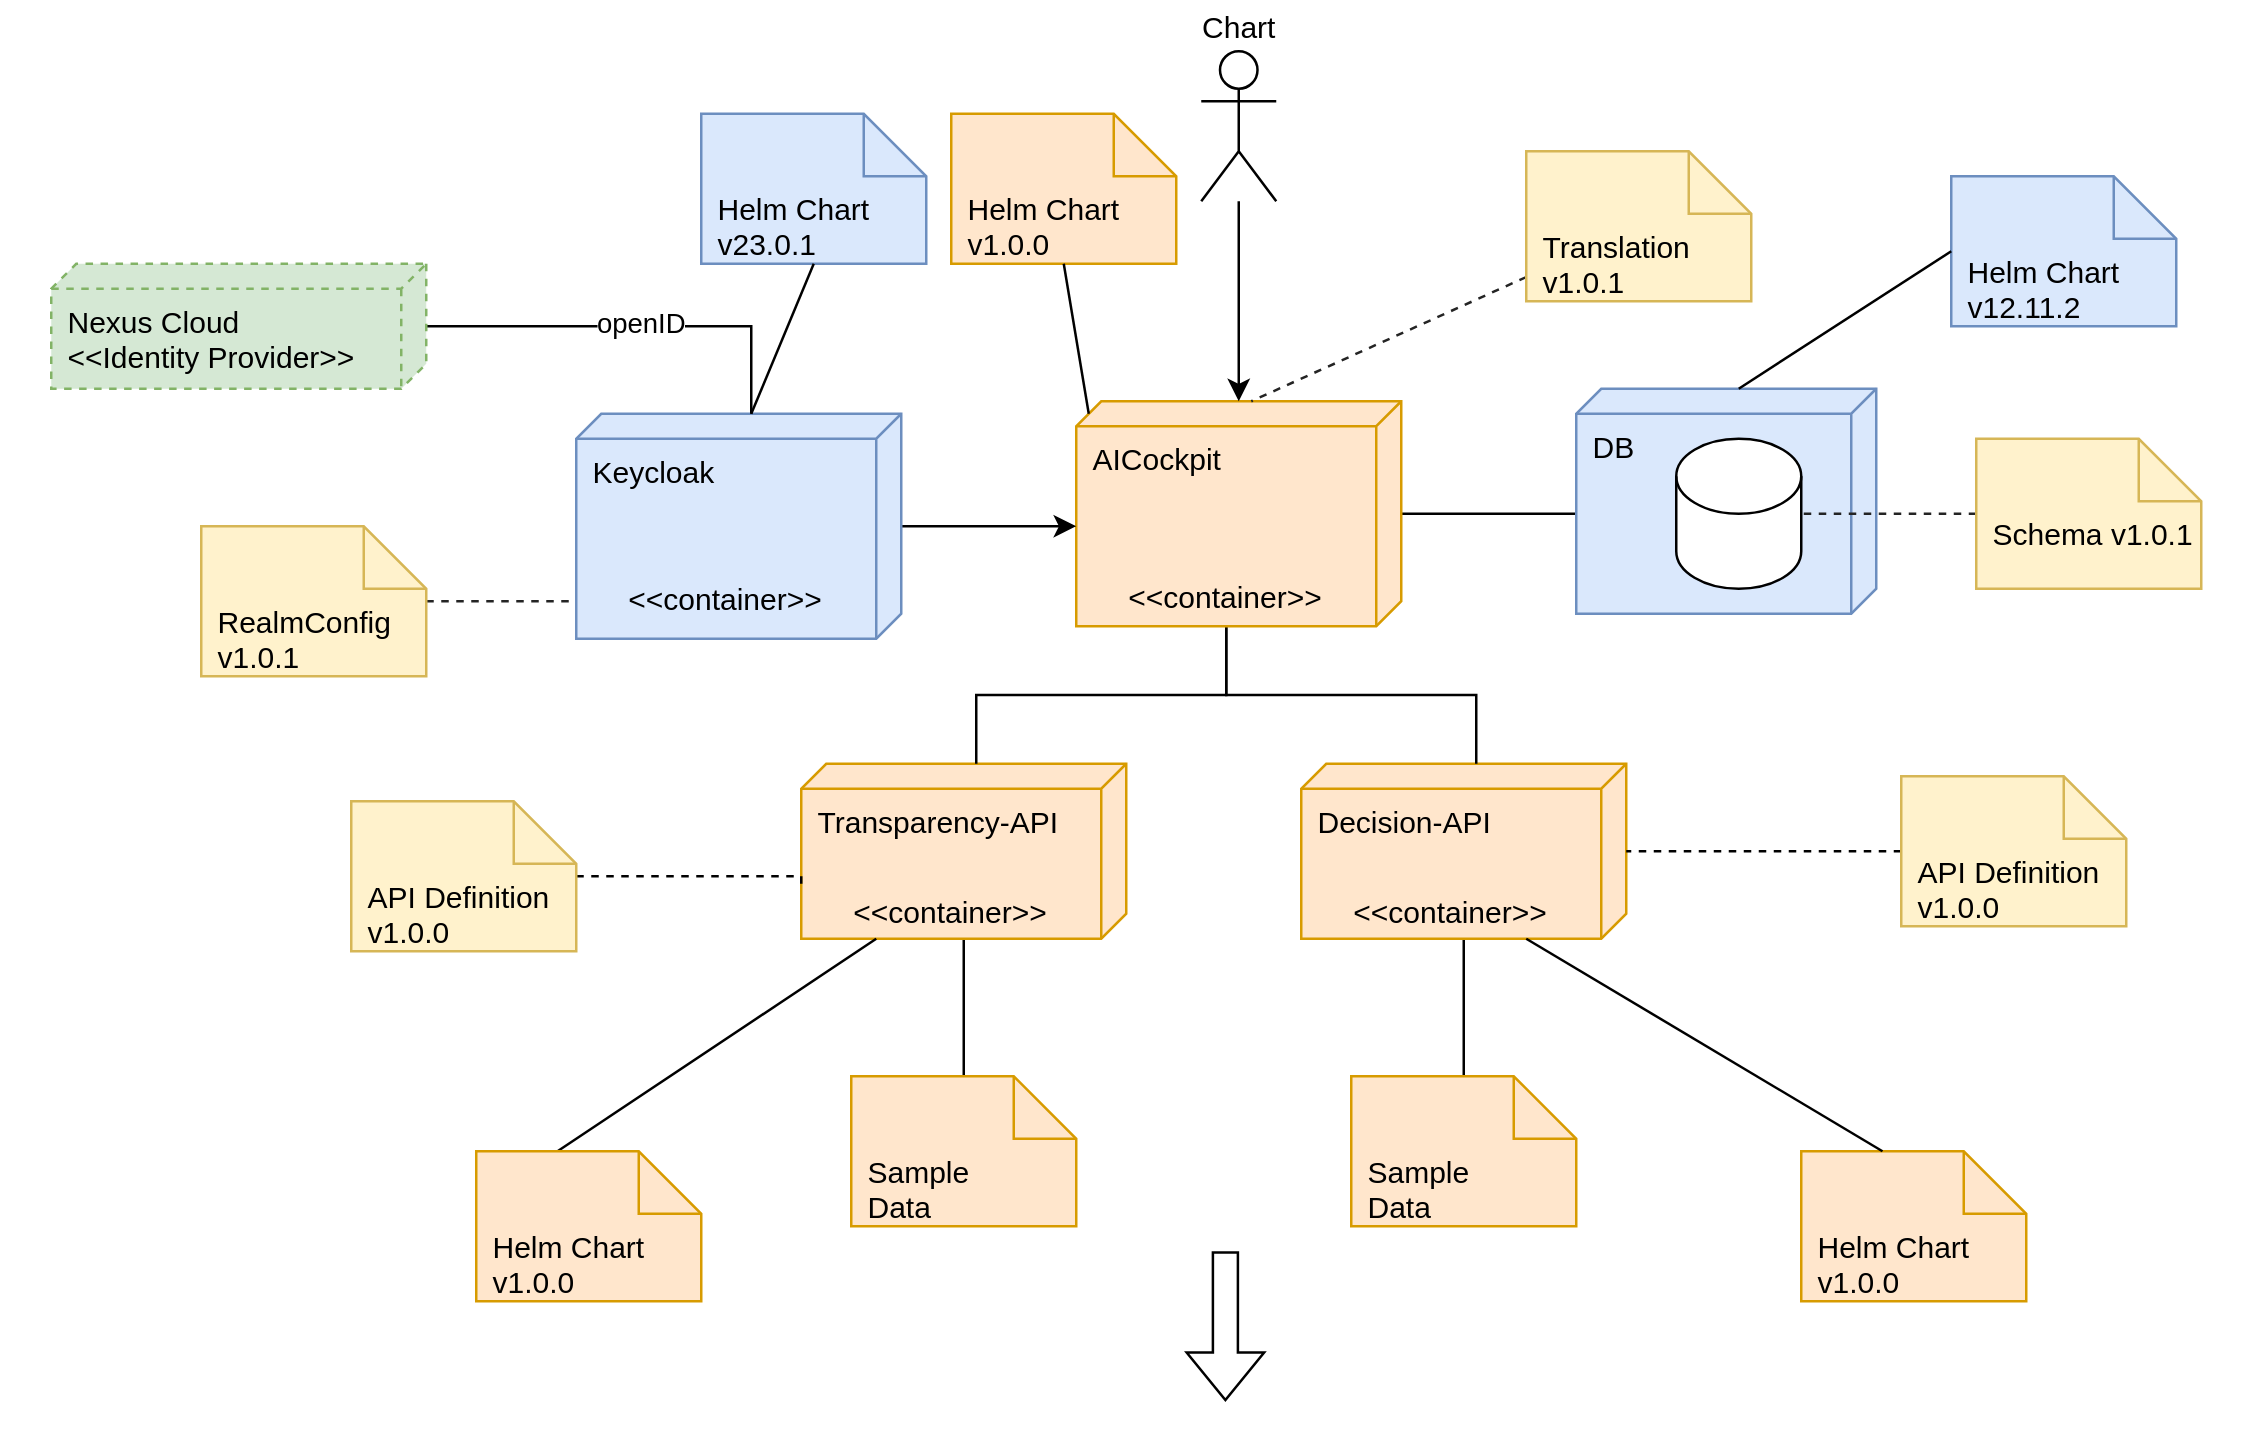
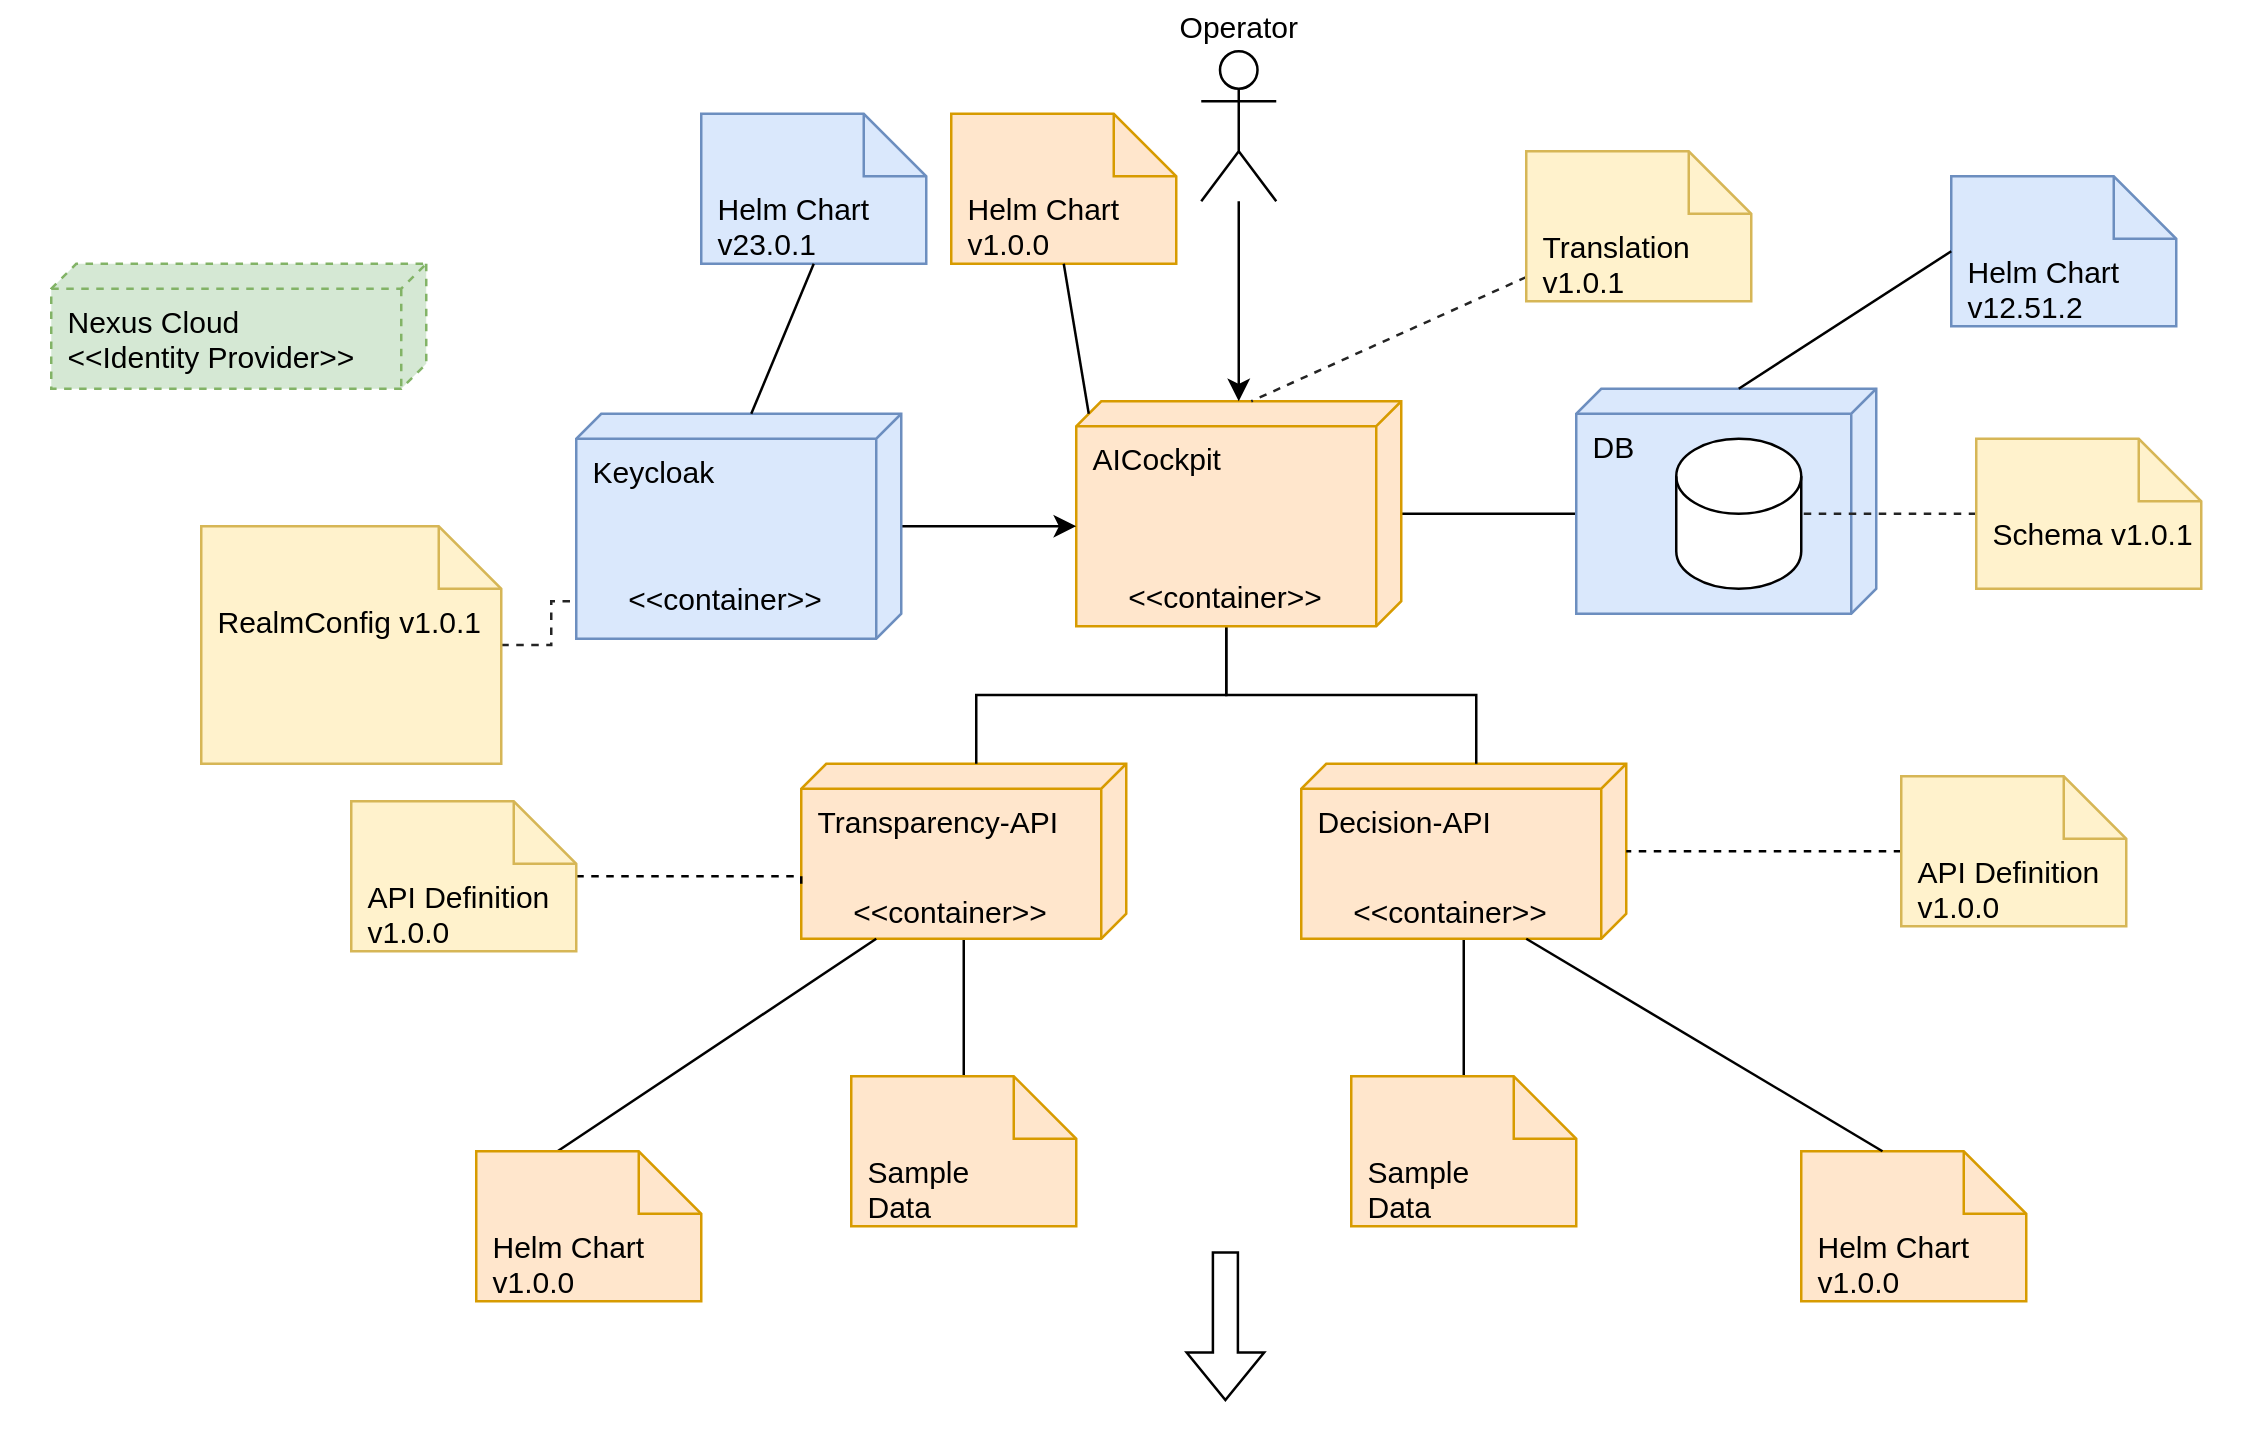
- <mxCell id="21" value="Chart" style="shape=umlActor;verticalLabelPosition=top;verticalAlign=bottom;html=1;labelPosition=center;align=center;" vertex="1" parent="1"><mxGeometry x="480" y="20" width="30" height="60" as="geometry" /></mxCell>
+ <mxCell id="21" value="Operator" style="shape=umlActor;verticalLabelPosition=top;verticalAlign=bottom;html=1;labelPosition=center;align=center;" vertex="1" parent="1"><mxGeometry x="480" y="20" width="30" height="60" as="geometry" /></mxCell>
- <mxCell id="44" value="Helm Chart&lt;br&gt;v12.11.2" style="shape=note2;boundedLbl=1;whiteSpace=wrap;html=1;size=25;verticalAlign=top;align=left;spacingLeft=5;fillColor=#dae8fc;strokeColor=#6c8ebf;horizontal=1;" vertex="1" parent="1"><mxGeometry x="780" y="70" width="90" height="60" as="geometry" /></mxCell>
+ <mxCell id="44" value="Helm Chart&lt;br&gt;v12.51.2" style="shape=note2;boundedLbl=1;whiteSpace=wrap;html=1;size=25;verticalAlign=top;align=left;spacingLeft=5;fillColor=#dae8fc;strokeColor=#6c8ebf;horizontal=1;" vertex="1" parent="1"><mxGeometry x="780" y="70" width="90" height="60" as="geometry" /></mxCell>
- <mxCell id="33" value="" style="edgeStyle=orthogonalEdgeStyle;rounded=0;orthogonalLoop=1;jettySize=auto;html=1;entryX=0;entryY=0;entryDx=0;entryDy=60;entryPerimeter=0;endArrow=none;endFill=0;" edge="1" parent="1" source="35" target="18"><mxGeometry relative="1" as="geometry" /></mxCell>
- <mxCell id="34" value="openID" style="edgeLabel;html=1;align=center;verticalAlign=middle;resizable=0;points=[];" vertex="1" connectable="0" parent="33"><mxGeometry x="0.032" y="2" relative="1" as="geometry"><mxPoint as="offset" /></mxGeometry></mxCell>
- <mxCell id="25" value="RealmConfig v1.0.1" style="shape=note2;boundedLbl=1;whiteSpace=wrap;html=1;size=25;verticalAlign=top;align=left;spacingLeft=5;fillColor=#fff2cc;strokeColor=#d6b656;" vertex="1" parent="1"><mxGeometry x="80" y="210" width="90" height="60" as="geometry" /></mxCell>
+ <mxCell id="25" value="RealmConfig v1.0.1" style="shape=note2;boundedLbl=1;whiteSpace=wrap;html=1;size=25;verticalAlign=top;align=left;spacingLeft=5;fillColor=#fff2cc;strokeColor=#d6b656;" vertex="1" parent="1"><mxGeometry x="80" y="210" width="120" height="95" as="geometry" /></mxCell>
